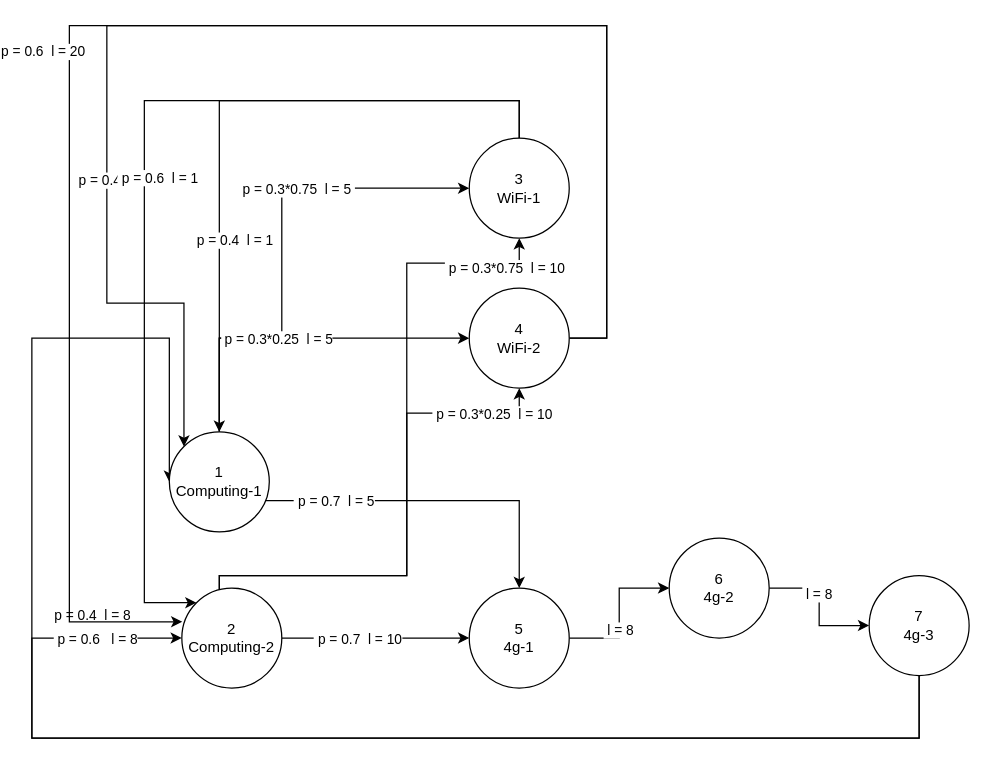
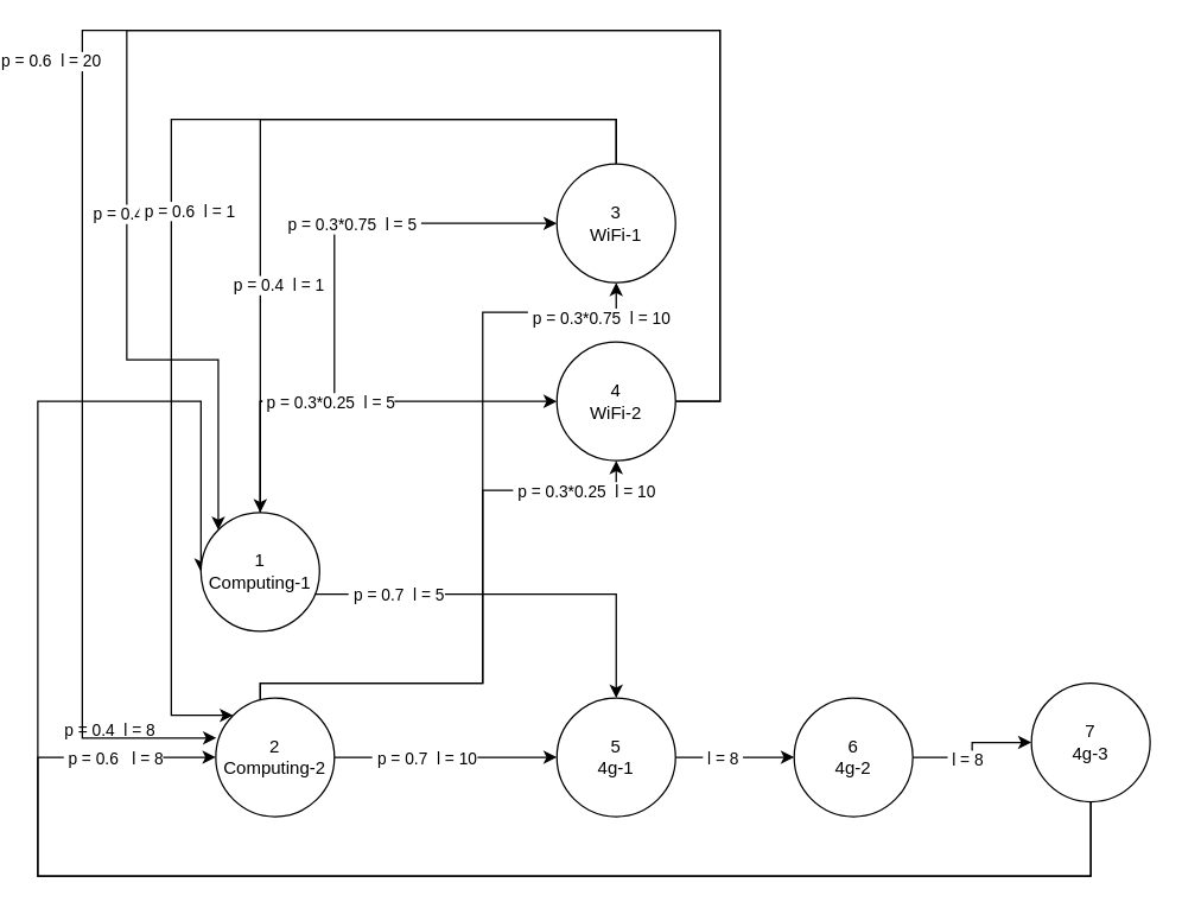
- <mxCell id="12" value="6&lt;br&gt;4g-2" style="ellipse;whiteSpace=wrap;html=1;aspect=fixed;" vertex="1" parent="1"><mxGeometry x="530" y="430" width="80" height="80" as="geometry" /></mxCell>
+ <mxCell id="12" value="6&lt;br&gt;4g-2" style="ellipse;whiteSpace=wrap;html=1;aspect=fixed;" vertex="1" parent="1"><mxGeometry x="530" y="470" width="80" height="80" as="geometry" /></mxCell>
